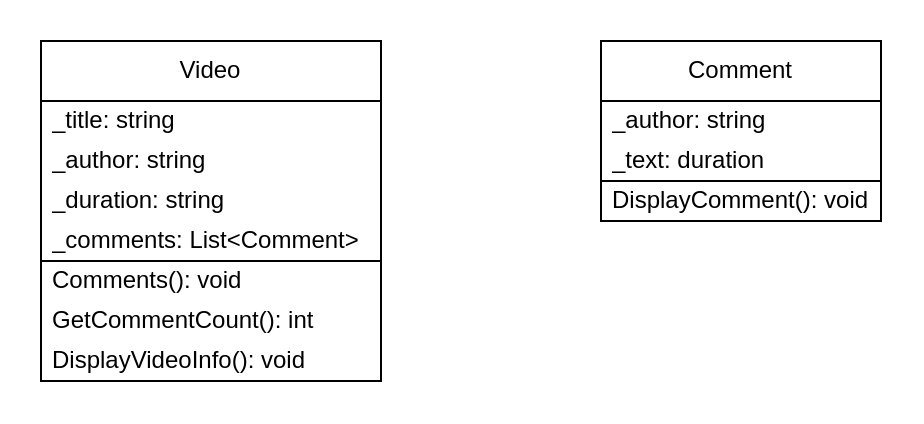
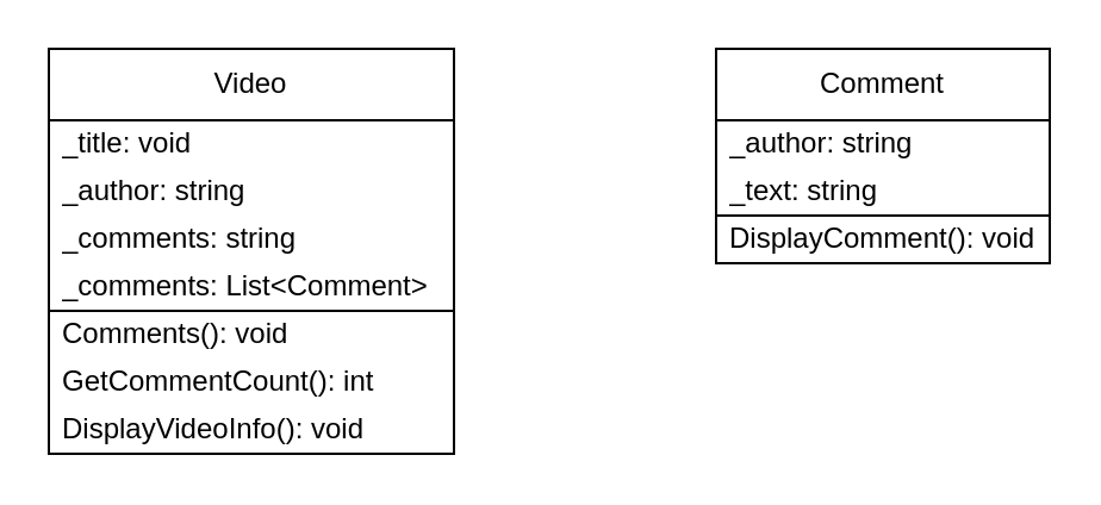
- <mxCell id="3" value="_title: string" style="text;strokeColor=none;fillColor=none;align=left;verticalAlign=middle;spacingLeft=4;spacingRight=4;overflow=hidden;points=[[0,0.5],[1,0.5]];portConstraint=eastwest;rotatable=0;whiteSpace=wrap;html=1;" vertex="1" parent="2"><mxGeometry y="30" width="170" height="20" as="geometry" /></mxCell>
+ <mxCell id="3" value="_title: void" style="text;strokeColor=none;fillColor=none;align=left;verticalAlign=middle;spacingLeft=4;spacingRight=4;overflow=hidden;points=[[0,0.5],[1,0.5]];portConstraint=eastwest;rotatable=0;whiteSpace=wrap;html=1;" vertex="1" parent="2"><mxGeometry y="30" width="170" height="20" as="geometry" /></mxCell>
- <mxCell id="13" value="_text: duration" style="text;strokeColor=none;fillColor=none;align=left;verticalAlign=middle;spacingLeft=4;spacingRight=4;overflow=hidden;points=[[0,0.5],[1,0.5]];portConstraint=eastwest;rotatable=0;whiteSpace=wrap;html=1;" vertex="1" parent="11"><mxGeometry y="50" width="140" height="20" as="geometry" /></mxCell>
+ <mxCell id="13" value="_text: string" style="text;strokeColor=none;fillColor=none;align=left;verticalAlign=middle;spacingLeft=4;spacingRight=4;overflow=hidden;points=[[0,0.5],[1,0.5]];portConstraint=eastwest;rotatable=0;whiteSpace=wrap;html=1;" vertex="1" parent="11"><mxGeometry y="50" width="140" height="20" as="geometry" /></mxCell>
- <mxCell id="5" value="_duration: string" style="text;strokeColor=none;fillColor=none;align=left;verticalAlign=middle;spacingLeft=4;spacingRight=4;overflow=hidden;points=[[0,0.5],[1,0.5]];portConstraint=eastwest;rotatable=0;whiteSpace=wrap;html=1;" vertex="1" parent="2"><mxGeometry y="70" width="170" height="20" as="geometry" /></mxCell>
+ <mxCell id="5" value="_comments: string" style="text;strokeColor=none;fillColor=none;align=left;verticalAlign=middle;spacingLeft=4;spacingRight=4;overflow=hidden;points=[[0,0.5],[1,0.5]];portConstraint=eastwest;rotatable=0;whiteSpace=wrap;html=1;" vertex="1" parent="2"><mxGeometry y="70" width="170" height="20" as="geometry" /></mxCell>
